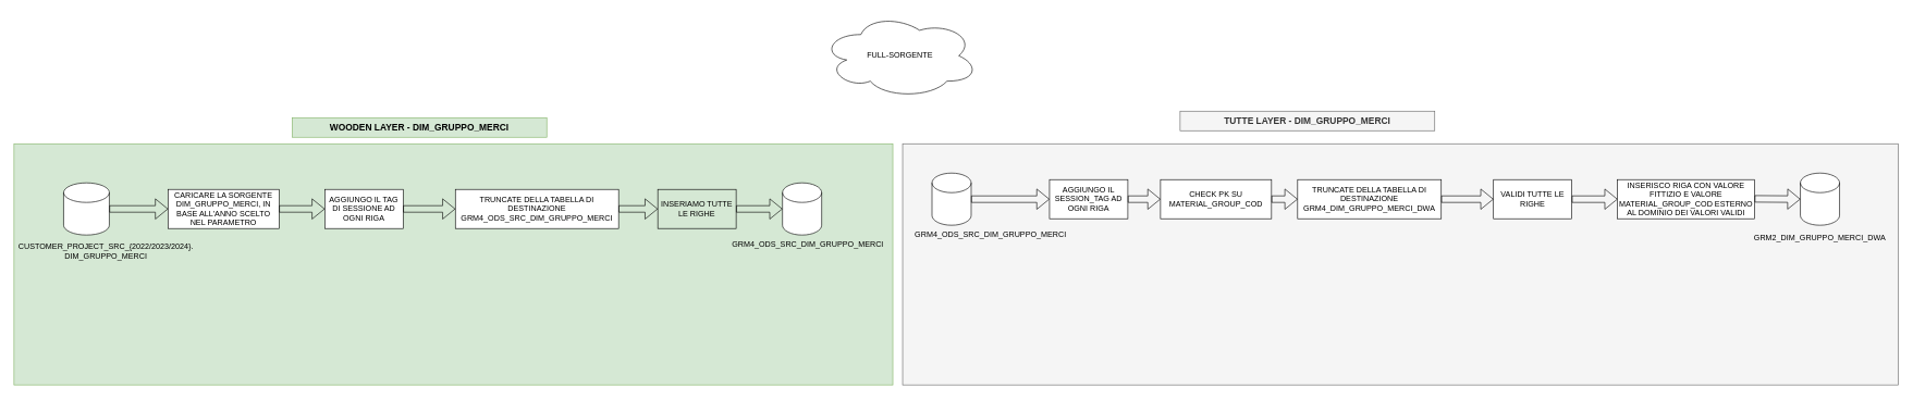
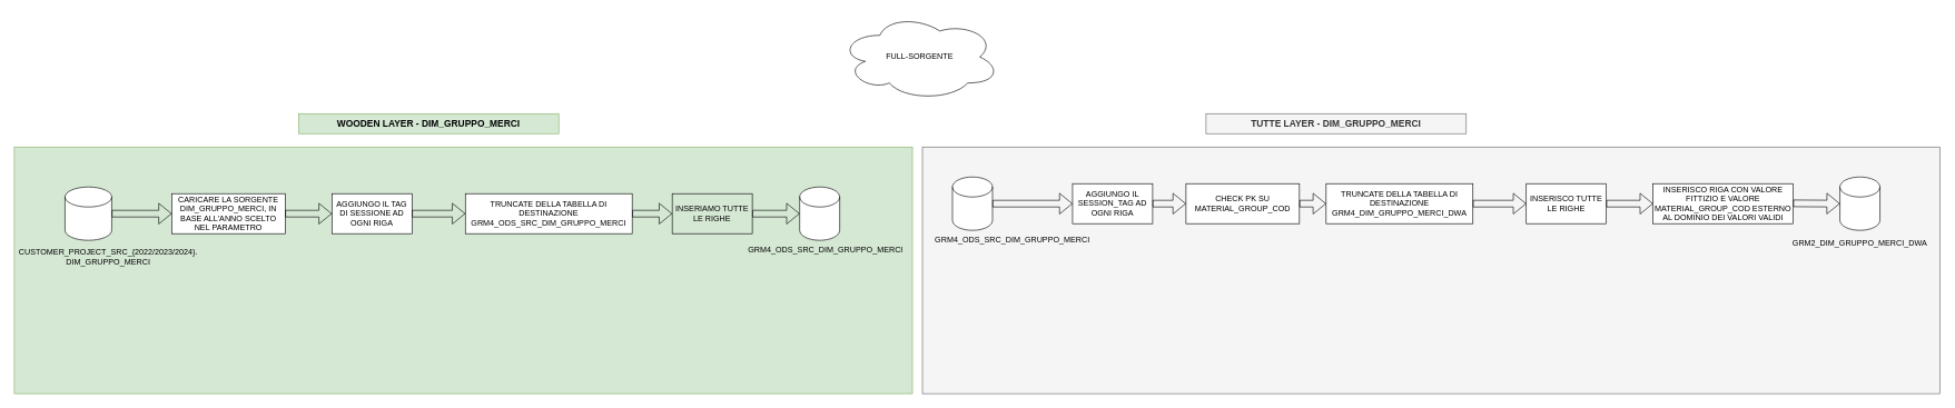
- <mxCell id="2" value="&lt;b&gt;&lt;font style=&quot;font-size: 14px;&quot;&gt;WOODEN LAYER - DIM_GRUPPO_MERCI&lt;/font&gt;&lt;/b&gt;" style="text;html=1;align=center;verticalAlign=middle;whiteSpace=wrap;rounded=0;fillColor=#d5e8d4;strokeColor=#82b366;" vertex="1" parent="1"><mxGeometry x="446" y="180" width="390" height="30" as="geometry" /></mxCell>
+ <mxCell id="2" value="&lt;b&gt;&lt;font style=&quot;font-size: 14px;&quot;&gt;WOODEN LAYER - DIM_GRUPPO_MERCI&lt;/font&gt;&lt;/b&gt;" style="text;html=1;align=center;verticalAlign=middle;whiteSpace=wrap;rounded=0;fillColor=#d5e8d4;strokeColor=#82b366;" vertex="1" parent="1"><mxGeometry x="446" y="170" width="390" height="30" as="geometry" /></mxCell>
- <mxCell id="30" value="VALIDI TUTTE LE RIGHE" style="rounded=0;whiteSpace=wrap;html=1;" vertex="1" parent="1"><mxGeometry x="2286" y="275" width="120" height="60" as="geometry" /></mxCell>
+ <mxCell id="30" value="INSERISCO TUTTE LE RIGHE" style="rounded=0;whiteSpace=wrap;html=1;" vertex="1" parent="1"><mxGeometry x="2286" y="275" width="120" height="60" as="geometry" /></mxCell>
